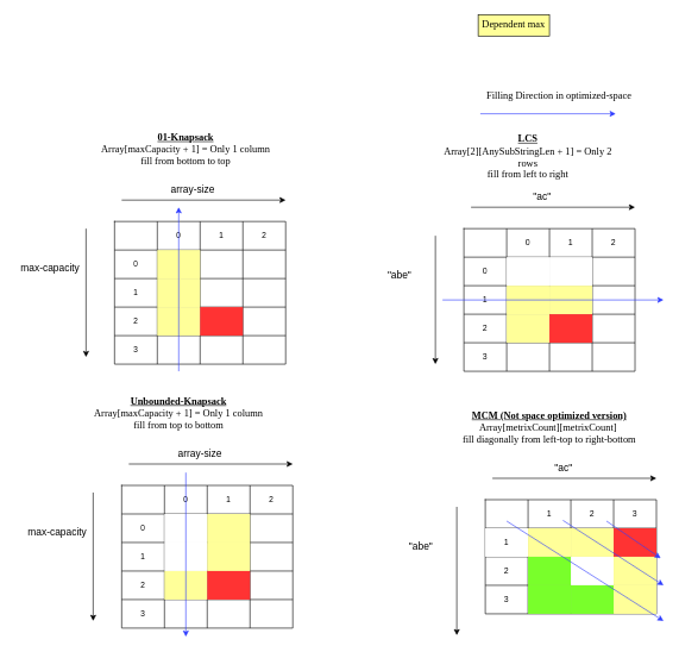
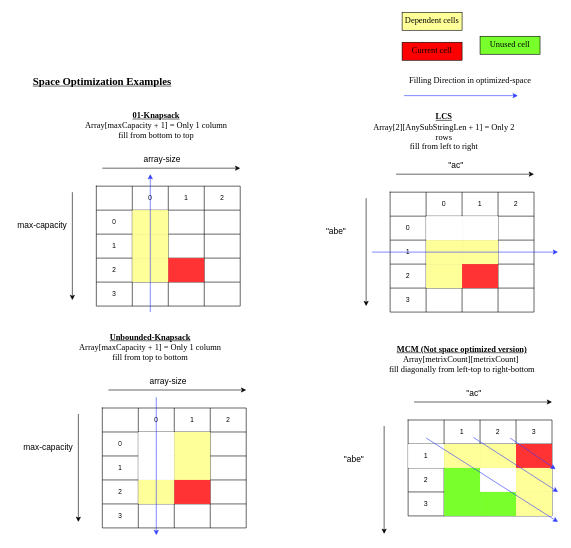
- <mxCell id="33" value="Dependent max" style="rounded=0;whiteSpace=wrap;html=1;fontFamily=Garamond;fontSize=14;strokeColor=#000000;fillColor=#FFFF99;" parent="1" vertex="1"><mxGeometry x="670" y="20" width="100" height="30" as="geometry" /></mxCell>
+ <mxCell id="33" value="Dependent cells" style="rounded=0;whiteSpace=wrap;html=1;fontFamily=Garamond;fontSize=14;strokeColor=#000000;fillColor=#FFFF99;" parent="1" vertex="1"><mxGeometry x="670" y="20" width="100" height="30" as="geometry" /></mxCell>
+ <mxCell id="132" value="Unused cell" style="rounded=0;whiteSpace=wrap;html=1;fontFamily=Garamond;fontSize=14;strokeColor=#000000;fillColor=#79FF2B;" vertex="1" parent="1"><mxGeometry x="800" y="60" width="100" height="30" as="geometry" /></mxCell>
+ <mxCell id="34" value="Current cell" style="rounded=0;whiteSpace=wrap;html=1;fontFamily=Garamond;fontSize=14;strokeColor=#000000;fillColor=#FF0000;" parent="1" vertex="1"><mxGeometry x="670" y="70" width="100" height="30" as="geometry" /></mxCell>
+ <mxCell id="32" value="&lt;b&gt;&lt;u&gt;&lt;font style=&quot;font-size: 18px;&quot;&gt;Space Optimization Examples&lt;br&gt;&lt;/font&gt;&lt;br&gt;&lt;/u&gt;&lt;/b&gt;" style="text;html=1;strokeColor=none;fillColor=none;align=center;verticalAlign=middle;whiteSpace=wrap;rounded=0;fontFamily=Garamond;fontSize=14;" parent="1" vertex="1"><mxGeometry x="40" y="130" width="260" height="30" as="geometry" /></mxCell>
